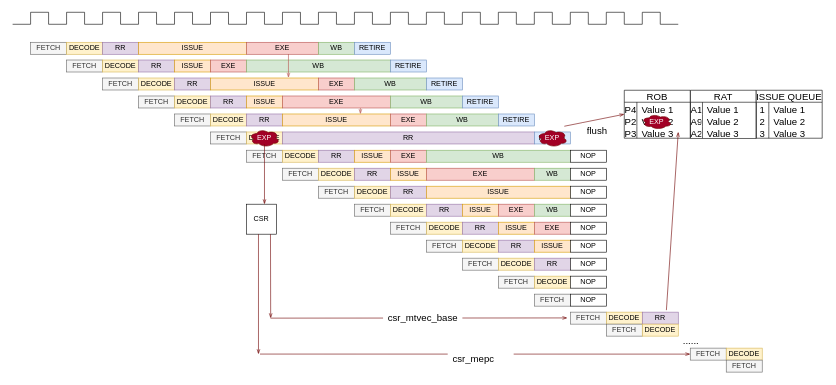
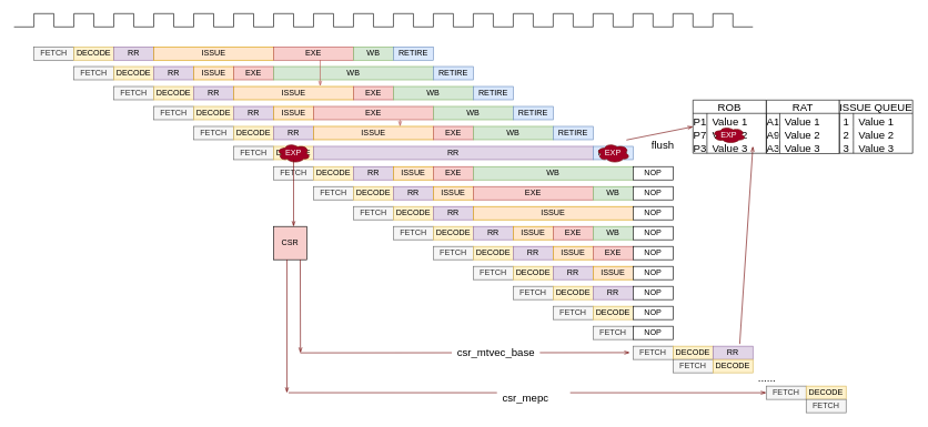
- <mxCell id="168" value="P4" style="shape=partialRectangle;html=1;whiteSpace=wrap;connectable=0;fillColor=none;top=0;left=0;bottom=0;right=0;overflow=hidden;pointerEvents=1;strokeColor=inherit;fontSize=16;" vertex="1" parent="167"><mxGeometry width="21" height="20" as="geometry"><mxRectangle width="21" height="20" as="alternateBounds" /></mxGeometry></mxCell>
+ <mxCell id="168" value="P1" style="shape=partialRectangle;html=1;whiteSpace=wrap;connectable=0;fillColor=none;top=0;left=0;bottom=0;right=0;overflow=hidden;pointerEvents=1;strokeColor=inherit;fontSize=16;" vertex="1" parent="167"><mxGeometry width="21" height="20" as="geometry"><mxRectangle width="21" height="20" as="alternateBounds" /></mxGeometry></mxCell>
- <mxCell id="171" value="P2" style="shape=partialRectangle;html=1;whiteSpace=wrap;connectable=0;fillColor=none;top=0;left=0;bottom=0;right=0;overflow=hidden;strokeColor=inherit;fontSize=16;" vertex="1" parent="170"><mxGeometry width="21" height="20" as="geometry"><mxRectangle width="21" height="20" as="alternateBounds" /></mxGeometry></mxCell>
+ <mxCell id="171" value="P7" style="shape=partialRectangle;html=1;whiteSpace=wrap;connectable=0;fillColor=none;top=0;left=0;bottom=0;right=0;overflow=hidden;strokeColor=inherit;fontSize=16;" vertex="1" parent="170"><mxGeometry width="21" height="20" as="geometry"><mxRectangle width="21" height="20" as="alternateBounds" /></mxGeometry></mxCell>
- <mxCell id="184" value="A2" style="shape=partialRectangle;html=1;whiteSpace=wrap;connectable=0;fillColor=none;top=0;left=0;bottom=0;right=0;overflow=hidden;strokeColor=inherit;fontSize=16;" vertex="1" parent="183"><mxGeometry width="20" height="20" as="geometry"><mxRectangle width="20" height="20" as="alternateBounds" /></mxGeometry></mxCell>
+ <mxCell id="184" value="A3" style="shape=partialRectangle;html=1;whiteSpace=wrap;connectable=0;fillColor=none;top=0;left=0;bottom=0;right=0;overflow=hidden;strokeColor=inherit;fontSize=16;" vertex="1" parent="183"><mxGeometry width="20" height="20" as="geometry"><mxRectangle width="20" height="20" as="alternateBounds" /></mxGeometry></mxCell>
- <mxCell id="162" value="CSR" style="rounded=0;whiteSpace=wrap;html=1;" vertex="1" parent="1"><mxGeometry x="410" y="340" width="50" height="50" as="geometry" /></mxCell>
+ <mxCell id="162" value="CSR" style="rounded=0;whiteSpace=wrap;html=1;fillColor=#f8cecc;" vertex="1" parent="1"><mxGeometry x="410" y="340" width="50" height="50" as="geometry" /></mxCell>
- <mxCell id="205" value="csr_mtvec_base" style="shape=partialRectangle;html=1;whiteSpace=wrap;connectable=0;top=0;left=0;bottom=0;right=0;align=left;spacingLeft=6;overflow=hidden;fontSize=16;" vertex="1" parent="1"><mxGeometry x="637.75" y="515" width="132.25" height="30" as="geometry"><mxRectangle width="89" height="20" as="alternateBounds" /></mxGeometry></mxCell>
+ <mxCell id="205" value="csr_mtvec_base" style="shape=partialRectangle;html=1;whiteSpace=wrap;connectable=0;top=0;left=0;bottom=0;right=0;align=left;spacingLeft=6;overflow=hidden;fontSize=16;" vertex="1" parent="1"><mxGeometry x="677.75" y="515" width="132.25" height="30" as="geometry"><mxRectangle width="89" height="20" as="alternateBounds" /></mxGeometry></mxCell>
